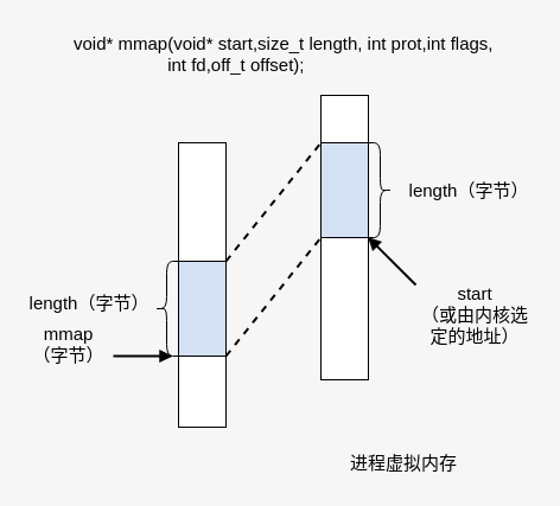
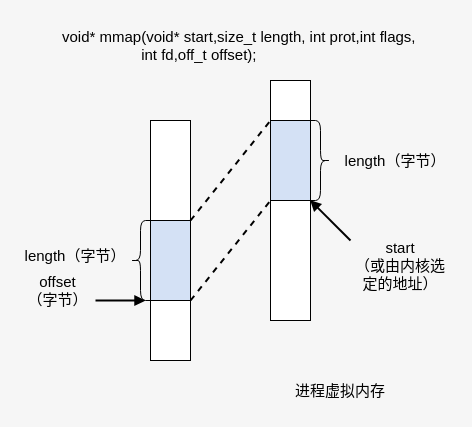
- <mxCell id="14" value="mmap&lt;br&gt;（字节）" style="text;html=1;strokeColor=none;fillColor=none;align=center;verticalAlign=middle;whiteSpace=wrap;rounded=0;fontSize=15;" vertex="1" parent="1"><mxGeometry x="20" y="270" width="75" height="40" as="geometry" /></mxCell>
+ <mxCell id="14" value="offset&lt;br&gt;（字节）" style="text;html=1;strokeColor=none;fillColor=none;align=center;verticalAlign=middle;whiteSpace=wrap;rounded=0;fontSize=15;" vertex="1" parent="1"><mxGeometry x="20" y="270" width="75" height="40" as="geometry" /></mxCell>
